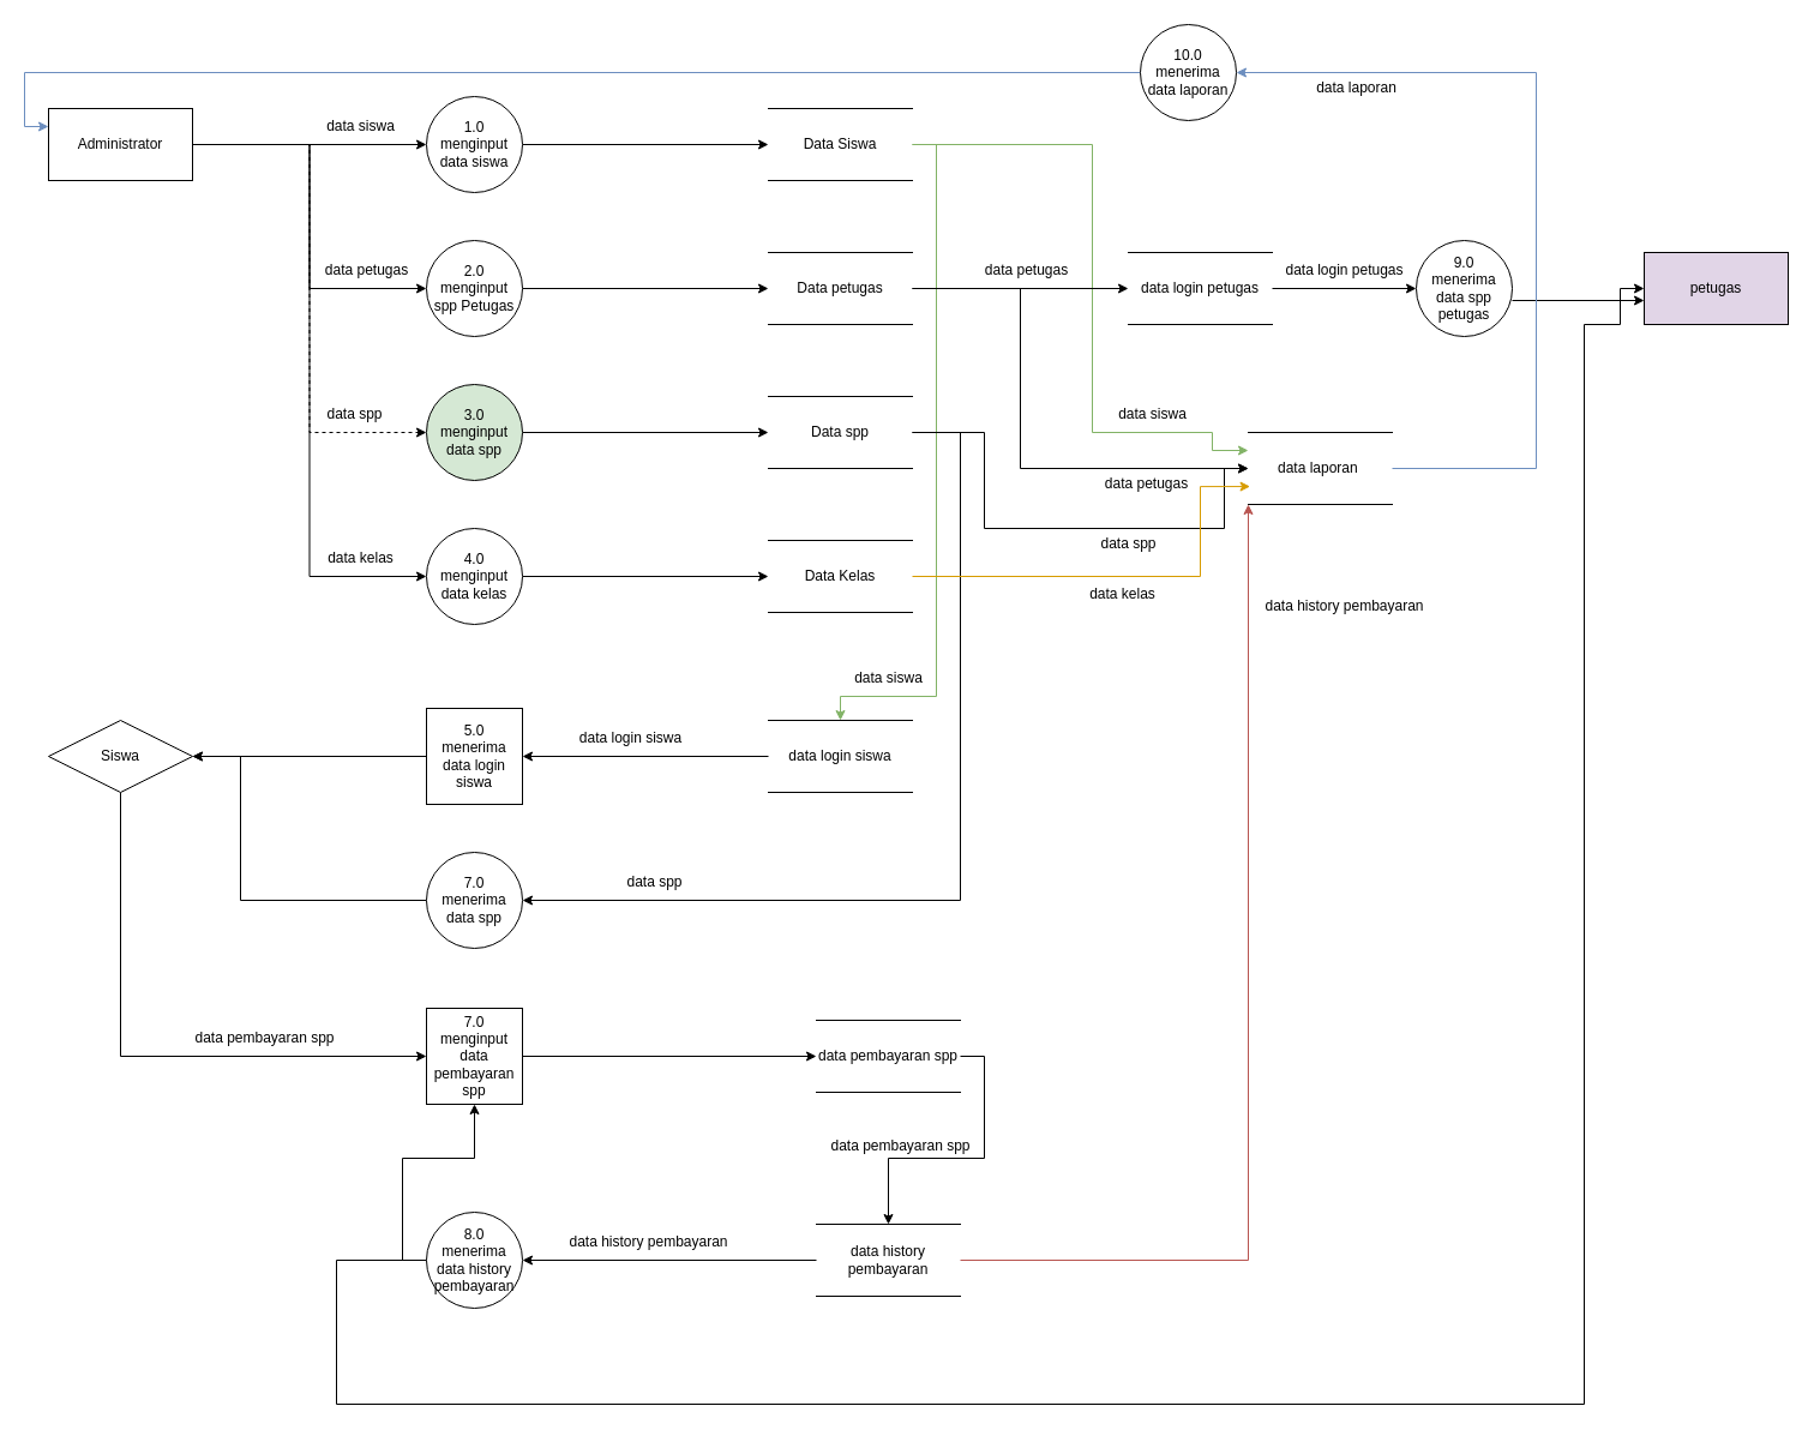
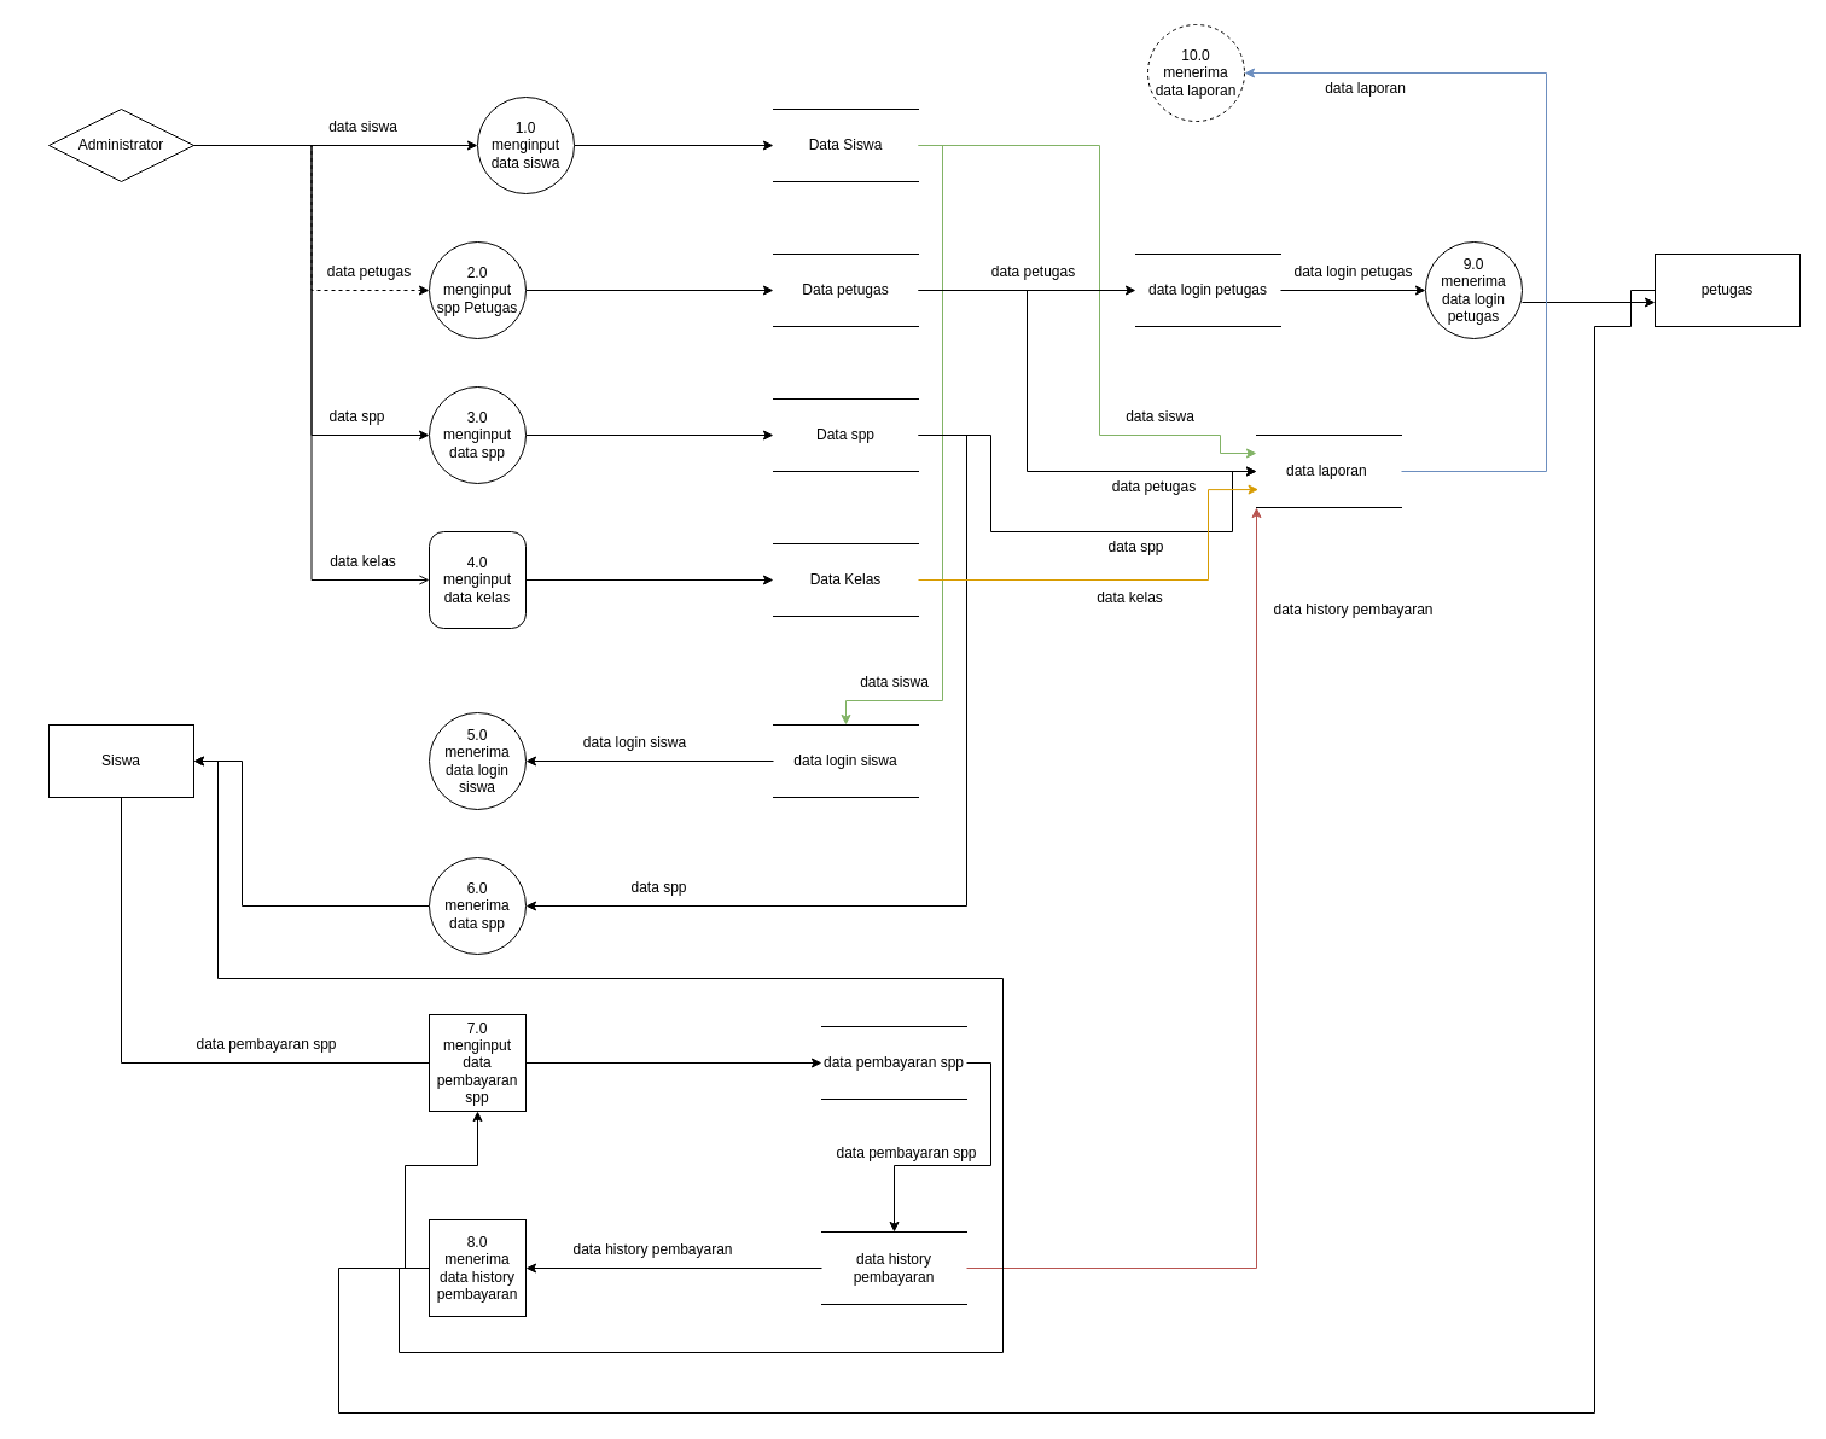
- <mxCell id="62" style="edgeStyle=orthogonalEdgeStyle;rounded=0;orthogonalLoop=1;jettySize=auto;html=1;exitX=1;exitY=0.5;exitDx=0;exitDy=0;entryX=0;entryY=0.25;entryDx=0;entryDy=0;fillColor=#dae8fc;strokeColor=#6c8ebf;" parent="1" source="70" target="6" edge="1"><mxGeometry relative="1" as="geometry"><Array as="points"><mxPoint x="20" y="105" /></Array></mxGeometry></mxCell>
- <mxCell id="70" value="&lt;div&gt;10.0&lt;/div&gt;menerima data laporan" style="ellipse;whiteSpace=wrap;html=1;aspect=fixed;" parent="1" vertex="1"><mxGeometry x="950" width="80" height="80" as="geometry" y="20" /></mxCell>
+ <mxCell id="70" value="&lt;div&gt;10.0&lt;/div&gt;menerima data laporan" style="ellipse;whiteSpace=wrap;html=1;aspect=fixed;dashed=1;" parent="1" vertex="1"><mxGeometry x="950" width="80" height="80" as="geometry" y="20" /></mxCell>
- <mxCell id="6" value="Administrator" style="rounded=0;whiteSpace=wrap;html=1;" parent="1" vertex="1"><mxGeometry x="40" y="90" width="120" height="60" as="geometry" /></mxCell>
+ <mxCell id="6" value="Administrator" style="rhombus;whiteSpace=wrap;html=1;" parent="1" vertex="1"><mxGeometry x="40" y="90" width="120" height="60" as="geometry" /></mxCell>
- <mxCell id="11" value="&lt;div&gt;1.0&lt;/div&gt;menginput data siswa" style="ellipse;whiteSpace=wrap;html=1;aspect=fixed;" parent="1" vertex="1"><mxGeometry x="355" y="80" width="80" height="80" as="geometry" /></mxCell>
+ <mxCell id="11" value="&lt;div&gt;1.0&lt;/div&gt;menginput data siswa" style="ellipse;whiteSpace=wrap;html=1;aspect=fixed;" parent="1" vertex="1"><mxGeometry x="395" y="80" width="80" height="80" as="geometry" /></mxCell>
- <mxCell id="3" style="edgeStyle=orthogonalEdgeStyle;rounded=0;orthogonalLoop=1;jettySize=auto;html=1;exitX=1;exitY=0.5;exitDx=0;exitDy=0;entryX=0;entryY=0.5;entryDx=0;entryDy=0;" parent="1" source="6" target="21" edge="1"><mxGeometry relative="1" as="geometry" /></mxCell>
+ <mxCell id="3" style="edgeStyle=orthogonalEdgeStyle;rounded=0;orthogonalLoop=1;jettySize=auto;html=1;exitX=1;exitY=0.5;exitDx=0;exitDy=0;entryX=0;entryY=0.5;entryDx=0;entryDy=0;dashed=1;" parent="1" source="6" target="21" edge="1"><mxGeometry relative="1" as="geometry" /></mxCell>
- <mxCell id="60" value="&lt;div&gt;9.0&lt;/div&gt;menerima data spp petugas" style="ellipse;whiteSpace=wrap;html=1;aspect=fixed;" parent="1" vertex="1"><mxGeometry x="1180" y="200" width="80" height="80" as="geometry" /></mxCell>
+ <mxCell id="60" value="&lt;div&gt;9.0&lt;/div&gt;menerima data login petugas" style="ellipse;whiteSpace=wrap;html=1;aspect=fixed;" parent="1" vertex="1"><mxGeometry x="1180" y="200" width="80" height="80" as="geometry" /></mxCell>
- <mxCell id="52" style="edgeStyle=orthogonalEdgeStyle;rounded=0;orthogonalLoop=1;jettySize=auto;html=1;exitX=0;exitY=0.5;exitDx=0;exitDy=0;entryX=0;entryY=0.5;entryDx=0;entryDy=0;" parent="1" source="53" target="55" edge="1"><mxGeometry relative="1" as="geometry"><mxPoint x="1180" y="370" as="targetPoint" /><Array as="points"><mxPoint x="280" y="1050" /><mxPoint x="280" y="1170" /><mxPoint x="1320" y="1170" /><mxPoint x="1320" y="270" /><mxPoint x="1350" y="270" /><mxPoint x="1350" y="240" /></Array></mxGeometry></mxCell>
+ <mxCell id="52" style="edgeStyle=orthogonalEdgeStyle;rounded=0;orthogonalLoop=1;jettySize=auto;html=1;exitX=0;exitY=0.5;exitDx=0;exitDy=0;entryX=0;entryY=0.5;entryDx=0;entryDy=0;endArrow=none;" parent="1" source="53" target="55" edge="1"><mxGeometry relative="1" as="geometry"><mxPoint x="1180" y="370" as="targetPoint" /><Array as="points"><mxPoint x="280" y="1050" /><mxPoint x="280" y="1170" /><mxPoint x="1320" y="1170" /><mxPoint x="1320" y="270" /><mxPoint x="1350" y="270" /><mxPoint x="1350" y="240" /></Array></mxGeometry></mxCell>
- <mxCell id="55" value="petugas" style="rounded=0;whiteSpace=wrap;html=1;fillColor=#e1d5e7;" parent="1" vertex="1"><mxGeometry x="1370" y="210" width="120" height="60" as="geometry" /></mxCell>
+ <mxCell id="55" value="petugas" style="rounded=0;whiteSpace=wrap;html=1;" parent="1" vertex="1"><mxGeometry x="1370" y="210" width="120" height="60" as="geometry" /></mxCell>
- <mxCell id="4" style="edgeStyle=orthogonalEdgeStyle;rounded=0;orthogonalLoop=1;jettySize=auto;html=1;exitX=1;exitY=0.5;exitDx=0;exitDy=0;entryX=0;entryY=0.5;entryDx=0;entryDy=0;dashed=1;" parent="1" source="6" target="23" edge="1"><mxGeometry relative="1" as="geometry" /></mxCell>
+ <mxCell id="4" style="edgeStyle=orthogonalEdgeStyle;rounded=0;orthogonalLoop=1;jettySize=auto;html=1;exitX=1;exitY=0.5;exitDx=0;exitDy=0;entryX=0;entryY=0.5;entryDx=0;entryDy=0;" parent="1" source="6" target="23" edge="1"><mxGeometry relative="1" as="geometry" /></mxCell>
- <mxCell id="23" value="&lt;div&gt;3.0&lt;/div&gt;menginput data spp" style="ellipse;whiteSpace=wrap;html=1;aspect=fixed;fillColor=#d5e8d4;" parent="1" vertex="1"><mxGeometry x="355" y="320" width="80" height="80" as="geometry" /></mxCell>
+ <mxCell id="23" value="&lt;div&gt;3.0&lt;/div&gt;menginput data spp" style="ellipse;whiteSpace=wrap;html=1;aspect=fixed;" parent="1" vertex="1"><mxGeometry x="355" y="320" width="80" height="80" as="geometry" /></mxCell>
- <mxCell id="5" style="edgeStyle=orthogonalEdgeStyle;rounded=0;orthogonalLoop=1;jettySize=auto;html=1;exitX=1;exitY=0.5;exitDx=0;exitDy=0;entryX=0;entryY=0.5;entryDx=0;entryDy=0;" parent="1" source="6" target="25" edge="1"><mxGeometry relative="1" as="geometry" /></mxCell>
+ <mxCell id="5" style="edgeStyle=orthogonalEdgeStyle;rounded=0;orthogonalLoop=1;jettySize=auto;html=1;exitX=1;exitY=0.5;exitDx=0;exitDy=0;entryX=0;entryY=0.5;entryDx=0;entryDy=0;endArrow=open;" parent="1" source="6" target="25" edge="1"><mxGeometry relative="1" as="geometry" /></mxCell>
- <mxCell id="25" value="&lt;div&gt;4.0&lt;/div&gt;menginput data kelas" style="ellipse;whiteSpace=wrap;html=1;aspect=fixed;" parent="1" vertex="1"><mxGeometry x="355" y="440" width="80" height="80" as="geometry" /></mxCell>
+ <mxCell id="25" value="&lt;div&gt;4.0&lt;/div&gt;menginput data kelas" style="whiteSpace=wrap;html=1;aspect=fixed;rounded=1;" parent="1" vertex="1"><mxGeometry x="355" y="440" width="80" height="80" as="geometry" /></mxCell>
- <mxCell id="27" value="Siswa" style="rhombus;whiteSpace=wrap;html=1;" parent="1" vertex="1"><mxGeometry x="40" y="600" width="120" height="60" as="geometry" /></mxCell>
+ <mxCell id="27" value="Siswa" style="rounded=0;whiteSpace=wrap;html=1;" parent="1" vertex="1"><mxGeometry x="40" y="600" width="120" height="60" as="geometry" /></mxCell>
- <mxCell id="28" style="edgeStyle=orthogonalEdgeStyle;rounded=0;orthogonalLoop=1;jettySize=auto;html=1;exitX=0;exitY=0.5;exitDx=0;exitDy=0;entryX=1;entryY=0.5;entryDx=0;entryDy=0;" parent="1" source="29" target="27" edge="1"><mxGeometry relative="1" as="geometry" /></mxCell>
- <mxCell id="29" value="&lt;div&gt;5.0&lt;/div&gt;menerima data login siswa" style="whiteSpace=wrap;html=1;aspect=fixed;rounded=0;" parent="1" vertex="1"><mxGeometry x="355" y="590" width="80" height="80" as="geometry" /></mxCell>
+ <mxCell id="29" value="&lt;div&gt;5.0&lt;/div&gt;menerima data login siswa" style="ellipse;whiteSpace=wrap;html=1;aspect=fixed;" parent="1" vertex="1"><mxGeometry x="355" y="590" width="80" height="80" as="geometry" /></mxCell>
- <mxCell id="39" value="&lt;div&gt;7.0&lt;/div&gt;menerima data spp" style="ellipse;whiteSpace=wrap;html=1;aspect=fixed;" parent="1" vertex="1"><mxGeometry x="355" y="710" width="80" height="80" as="geometry" /></mxCell>
+ <mxCell id="39" value="&lt;div&gt;6.0&lt;/div&gt;menerima data spp" style="ellipse;whiteSpace=wrap;html=1;aspect=fixed;" parent="1" vertex="1"><mxGeometry x="355" y="710" width="80" height="80" as="geometry" /></mxCell>
+ <mxCell id="50" style="edgeStyle=orthogonalEdgeStyle;rounded=0;orthogonalLoop=1;jettySize=auto;html=1;exitX=0;exitY=0.5;exitDx=0;exitDy=0;entryX=1;entryY=0.5;entryDx=0;entryDy=0;" parent="1" source="53" target="27" edge="1"><mxGeometry relative="1" as="geometry"><Array as="points"><mxPoint x="330" y="1050" /><mxPoint x="330" y="1120" /><mxPoint x="830" y="1120" /><mxPoint x="830" y="810" /><mxPoint x="180" y="810" /><mxPoint x="180" y="630" /></Array></mxGeometry></mxCell>
- <mxCell id="26" style="edgeStyle=orthogonalEdgeStyle;rounded=0;orthogonalLoop=1;jettySize=auto;html=1;exitX=0.5;exitY=1;exitDx=0;exitDy=0;entryX=0;entryY=0.5;entryDx=0;entryDy=0;" parent="1" source="27" target="42" edge="1"><mxGeometry relative="1" as="geometry" /></mxCell>
+ <mxCell id="26" style="edgeStyle=orthogonalEdgeStyle;rounded=0;orthogonalLoop=1;jettySize=auto;html=1;exitX=0.5;exitY=1;exitDx=0;exitDy=0;entryX=0;entryY=0.5;entryDx=0;entryDy=0;endArrow=none;" parent="1" source="27" target="42" edge="1"><mxGeometry relative="1" as="geometry" /></mxCell>
- <mxCell id="53" value="&lt;div&gt;8.0&lt;/div&gt;&lt;div&gt;menerima&lt;/div&gt;data history pembayaran" style="ellipse;whiteSpace=wrap;html=1;aspect=fixed;" parent="1" vertex="1"><mxGeometry x="355" y="1010" width="80" height="80" as="geometry" /></mxCell>
+ <mxCell id="53" value="&lt;div&gt;8.0&lt;/div&gt;&lt;div&gt;menerima&lt;/div&gt;data history pembayaran" style="whiteSpace=wrap;html=1;aspect=fixed;rounded=0;" parent="1" vertex="1"><mxGeometry x="355" y="1010" width="80" height="80" as="geometry" /></mxCell>
